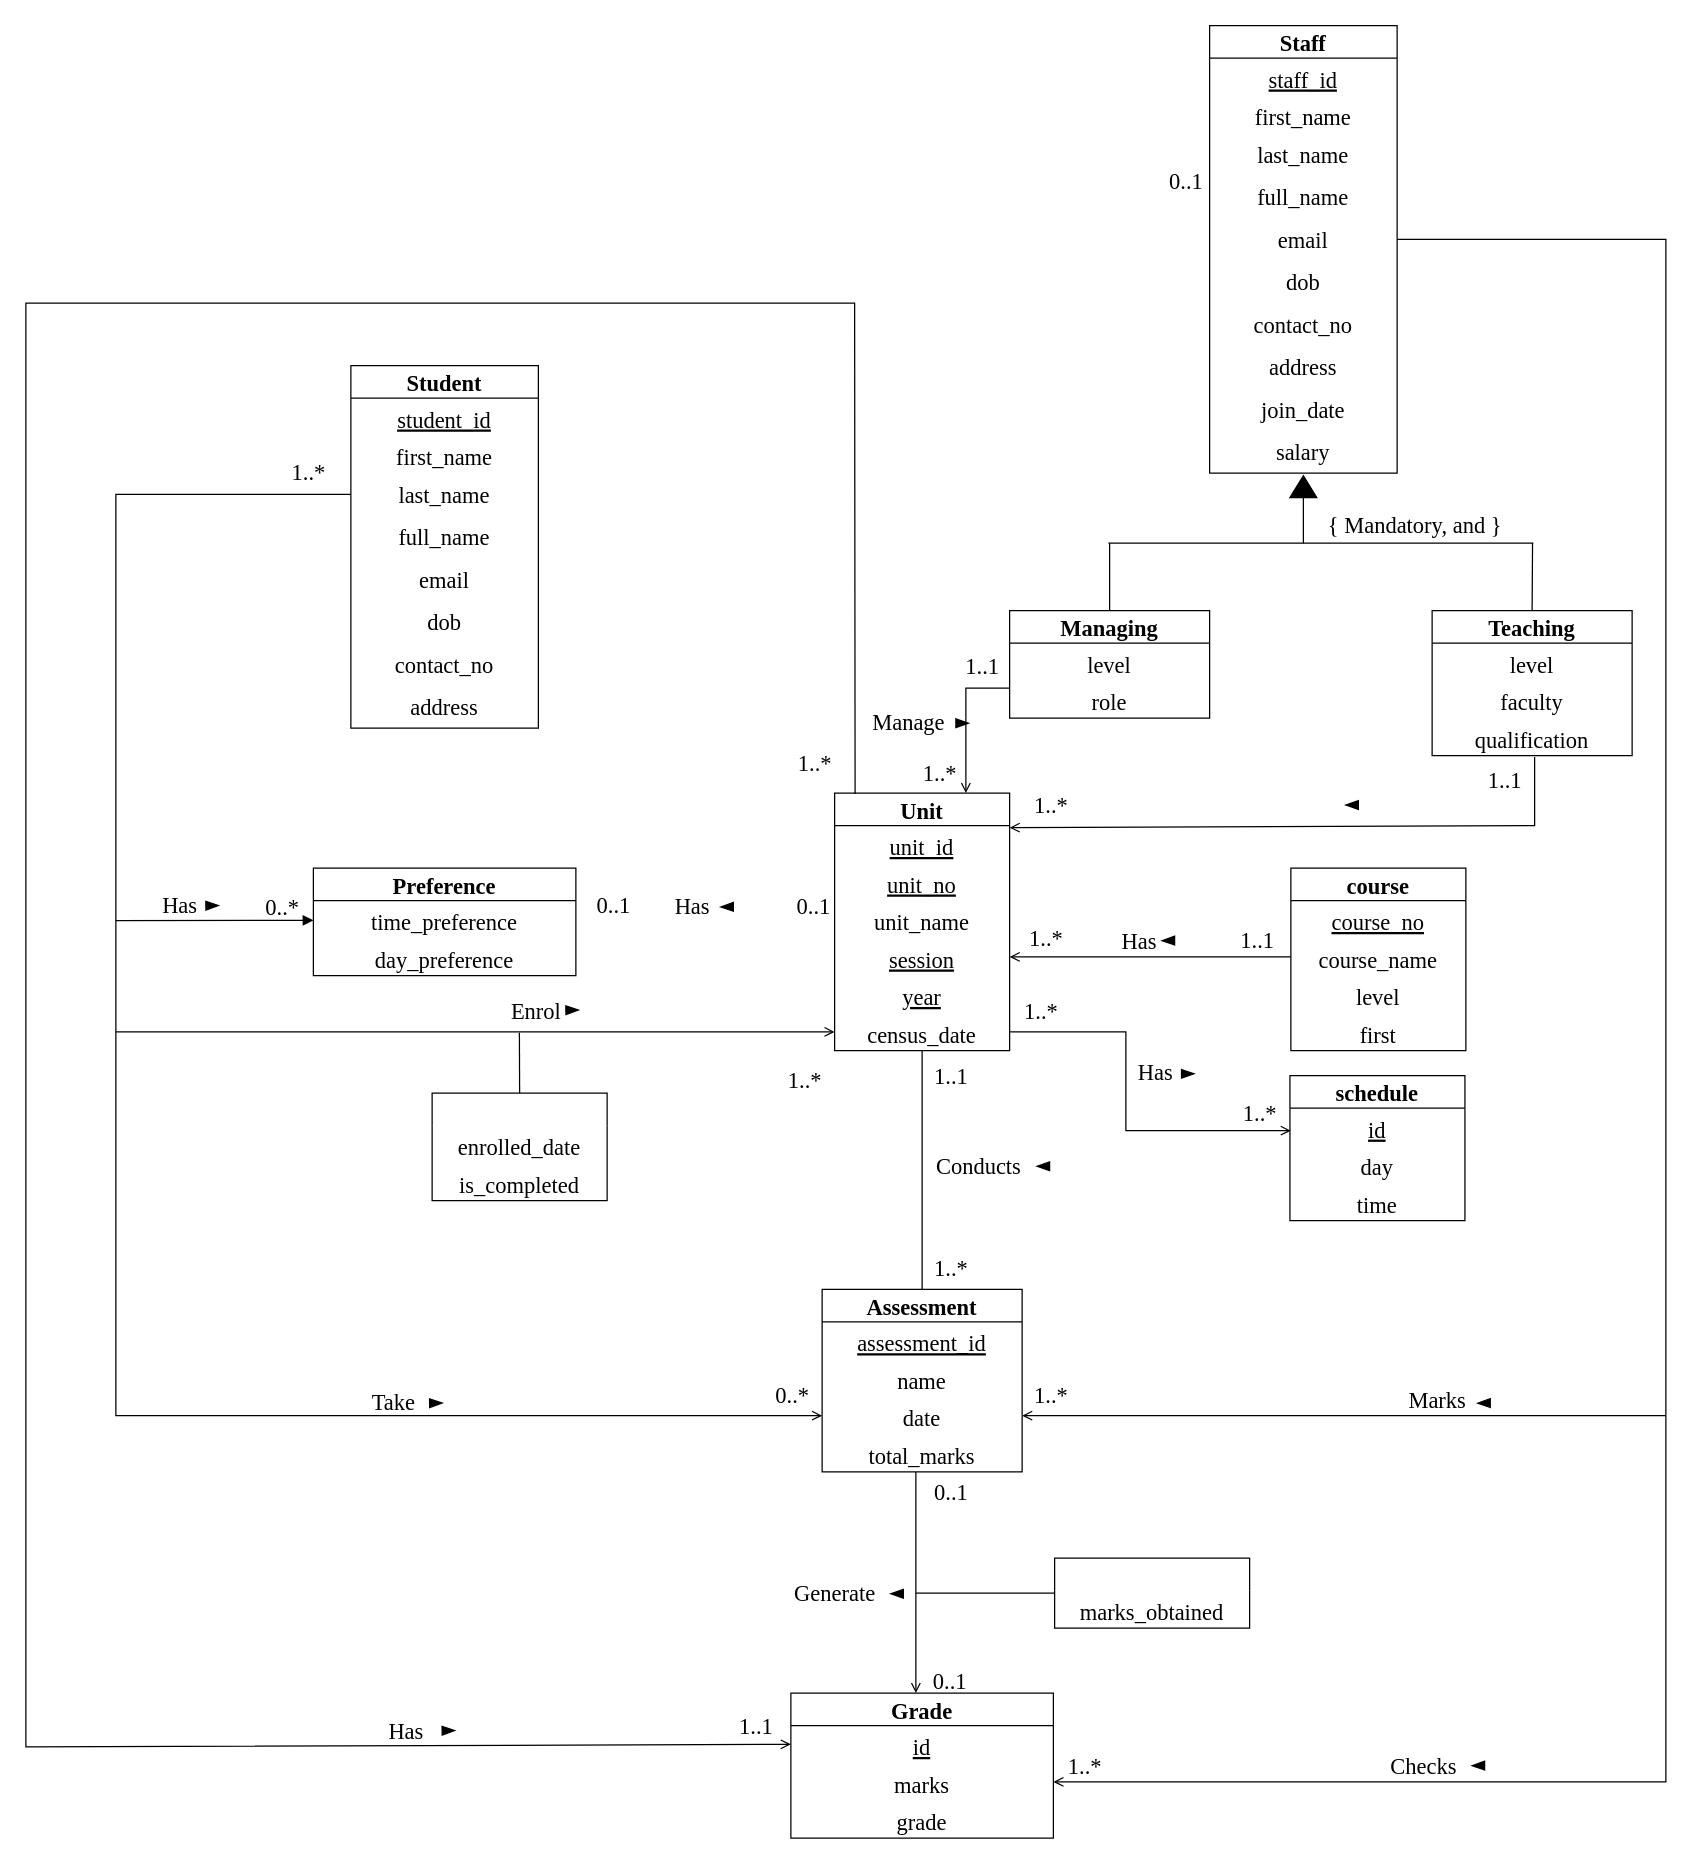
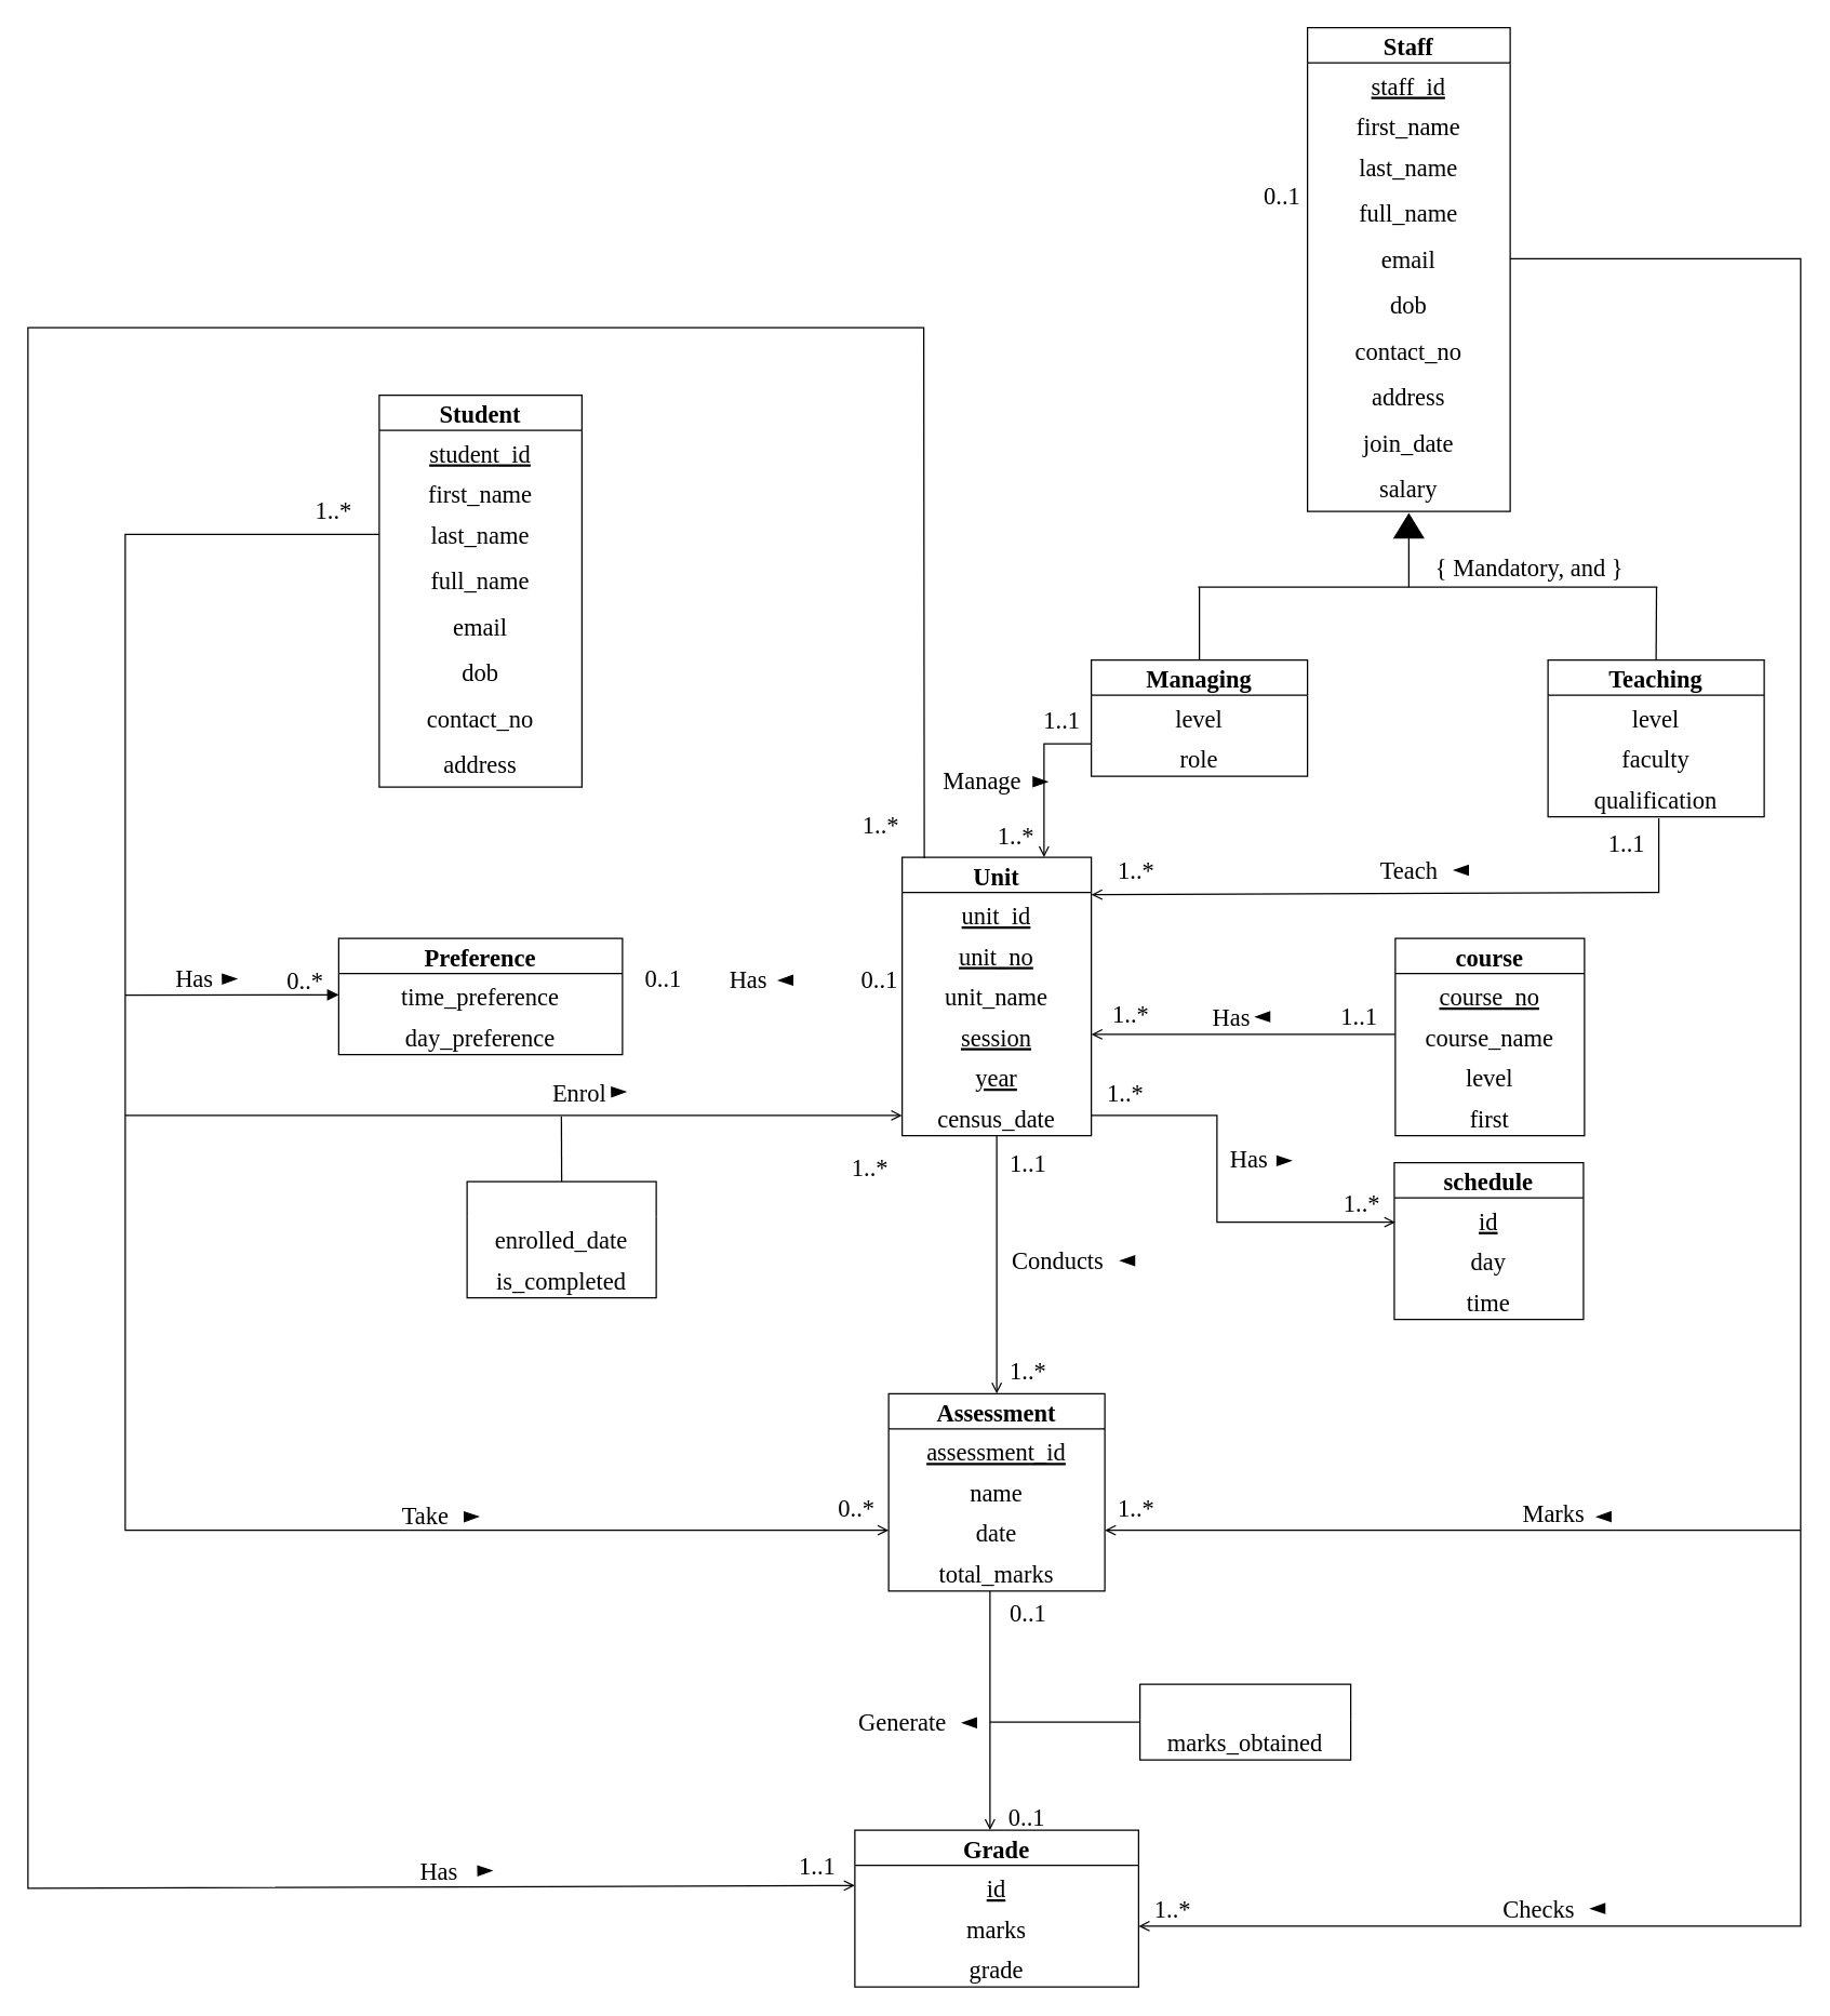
+ <mxCell id="129" value="Teach" style="text;html=1;align=center;verticalAlign=middle;resizable=0;points=[];autosize=1;fontSize=18;fontFamily=Verdana;" parent="1" vertex="1"><mxGeometry x="1009" y="627" width="66" height="33" as="geometry" /></mxCell>
- <mxCell id="12" style="rounded=0;orthogonalLoop=1;jettySize=auto;html=1;entryX=0.5;entryY=0;entryDx=0;entryDy=0;horizontal=0;endArrow=none;endFill=0;startArrow=none;startFill=0;fontSize=18;fontFamily=Verdana;" parent="1" source="13" target="56" edge="1"><mxGeometry relative="1" as="geometry"><mxPoint x="736.04" y="938.34" as="targetPoint" /></mxGeometry></mxCell>
+ <mxCell id="12" style="rounded=0;orthogonalLoop=1;jettySize=auto;html=1;entryX=0.5;entryY=0;entryDx=0;entryDy=0;horizontal=0;endArrow=open;endFill=0;startArrow=none;startFill=0;fontSize=18;fontFamily=Verdana;" parent="1" source="13" target="56" edge="1"><mxGeometry relative="1" as="geometry"><mxPoint x="736.04" y="938.34" as="targetPoint" /></mxGeometry></mxCell>
